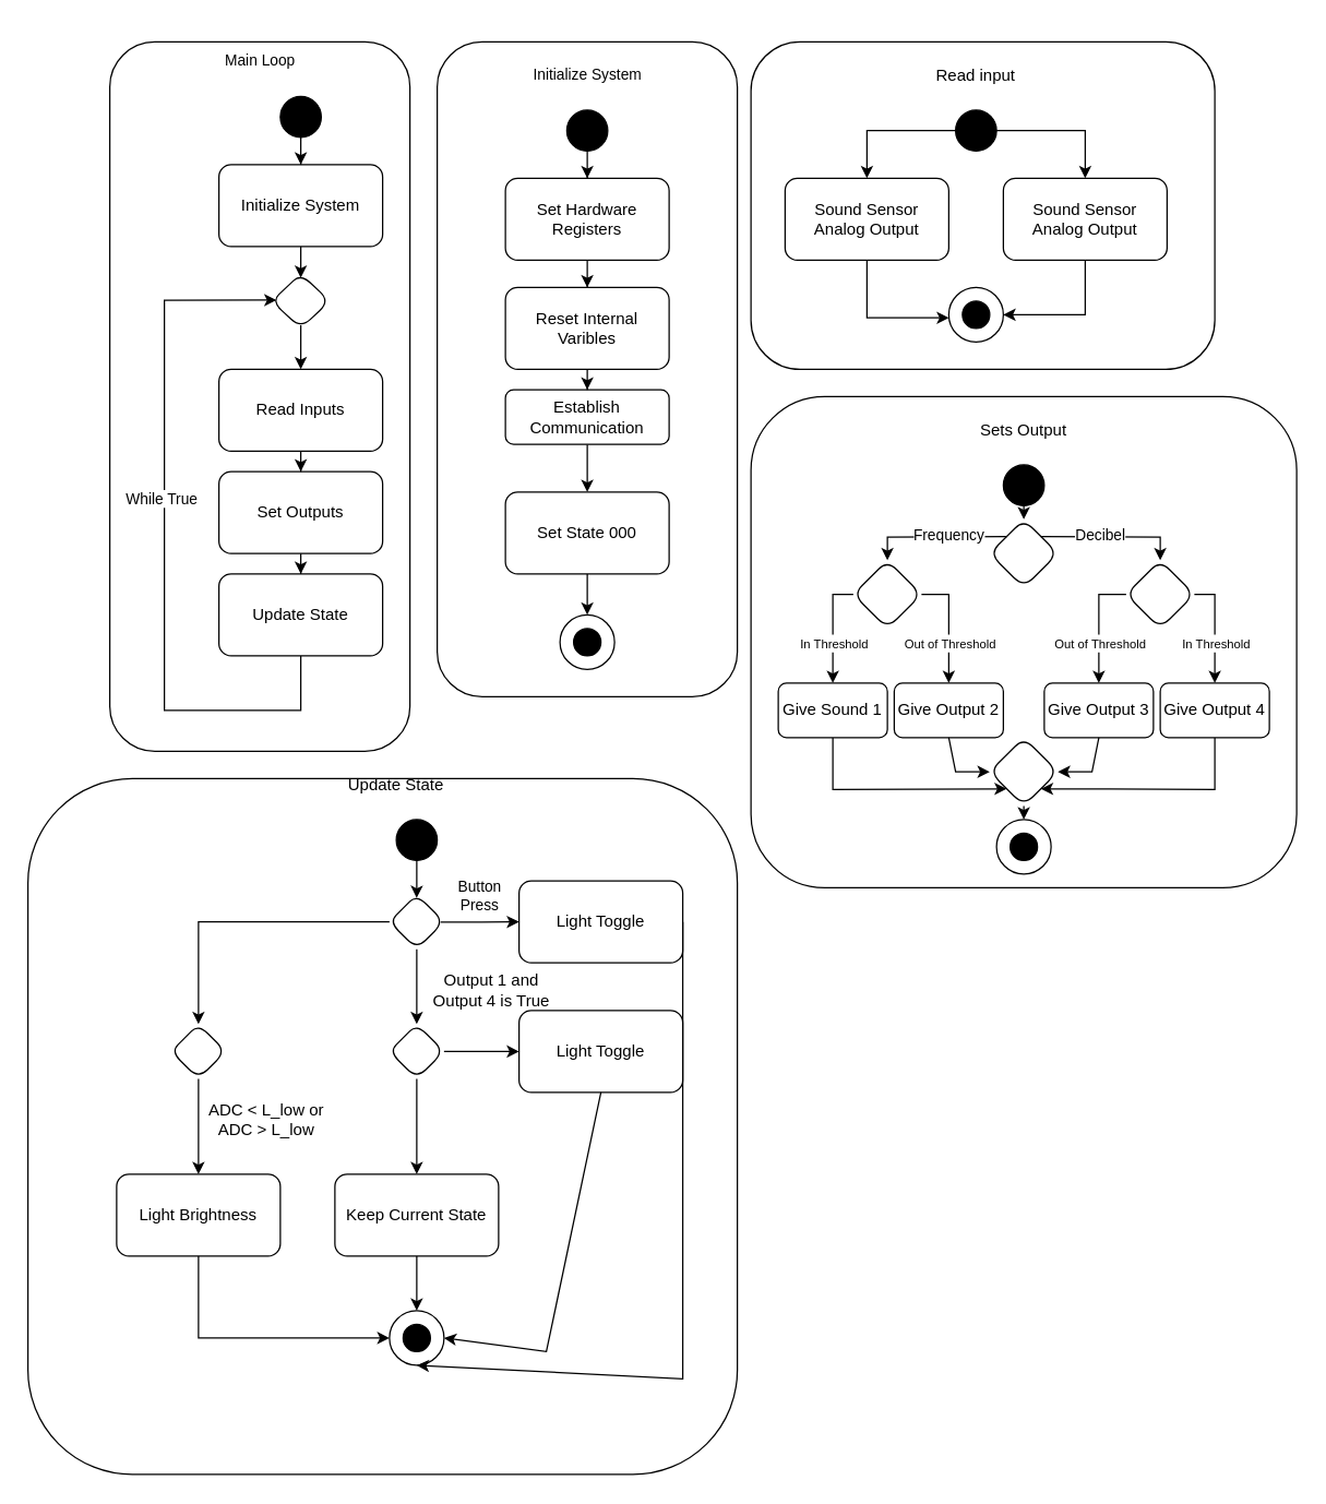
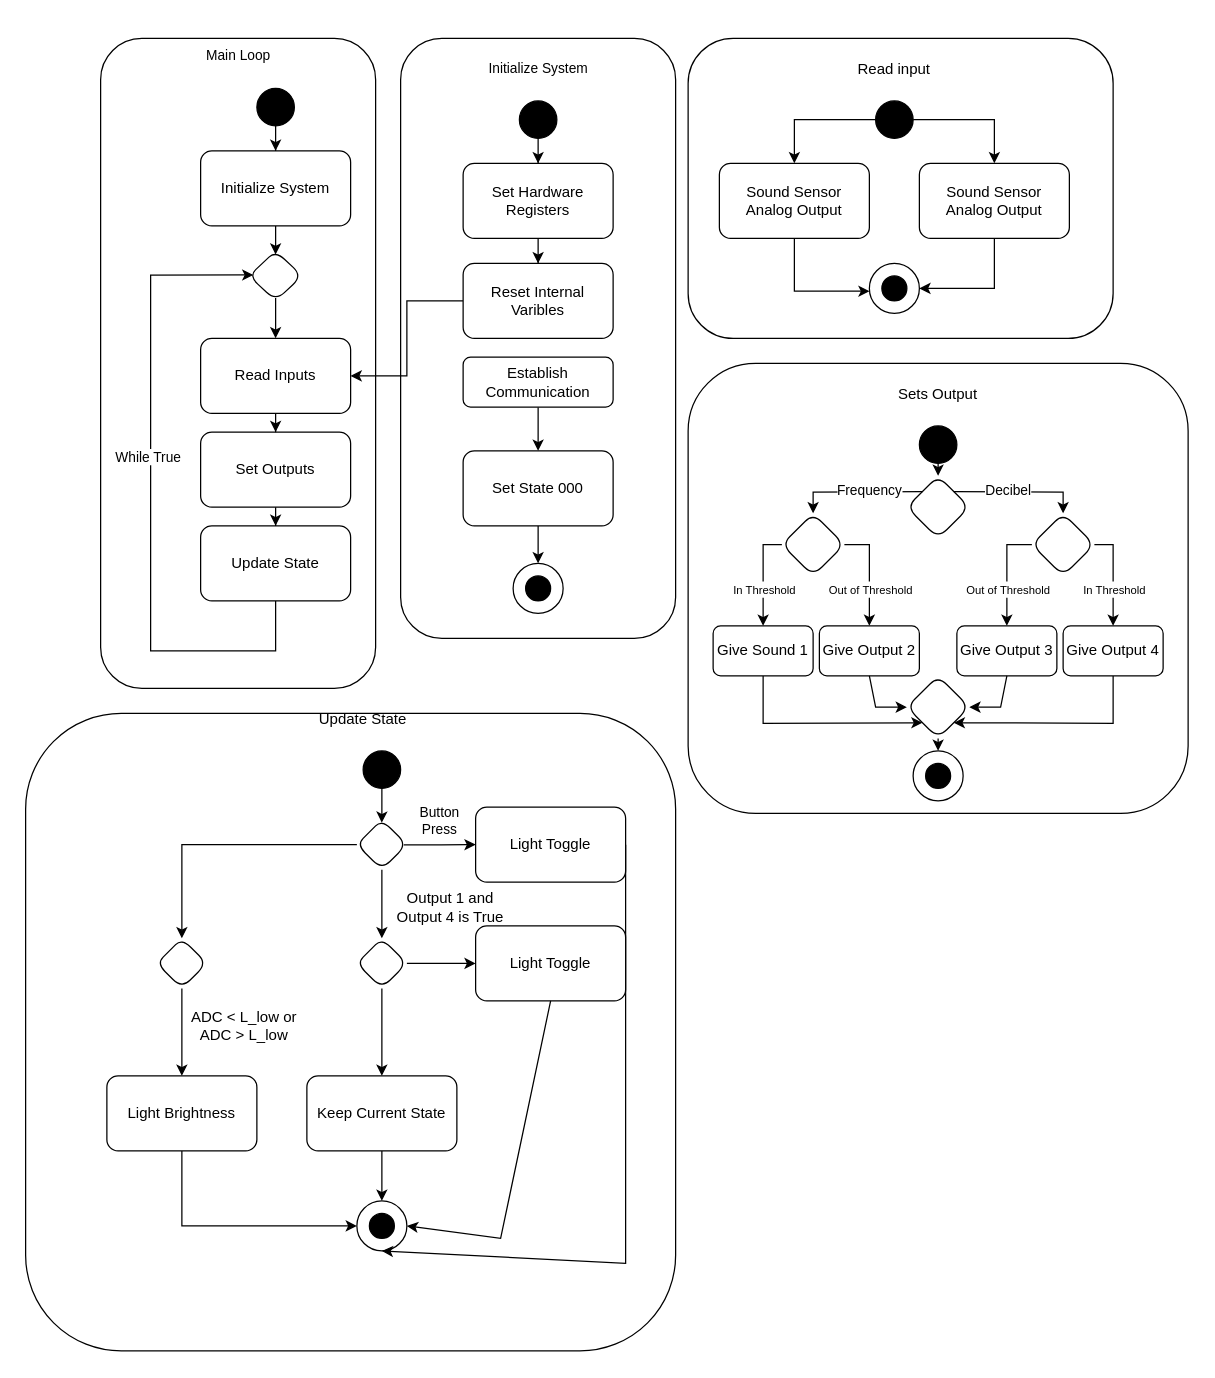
- <mxCell id="32" style="edgeStyle=orthogonalEdgeStyle;rounded=0;orthogonalLoop=1;jettySize=auto;html=1;" edge="1" parent="25" source="33" target="35"><mxGeometry relative="1" as="geometry" /></mxCell>
+ <mxCell id="32" style="edgeStyle=orthogonalEdgeStyle;rounded=0;orthogonalLoop=1;jettySize=auto;html=1;" edge="1" parent="25" source="33" target="16"><mxGeometry relative="1" as="geometry" /></mxCell>
